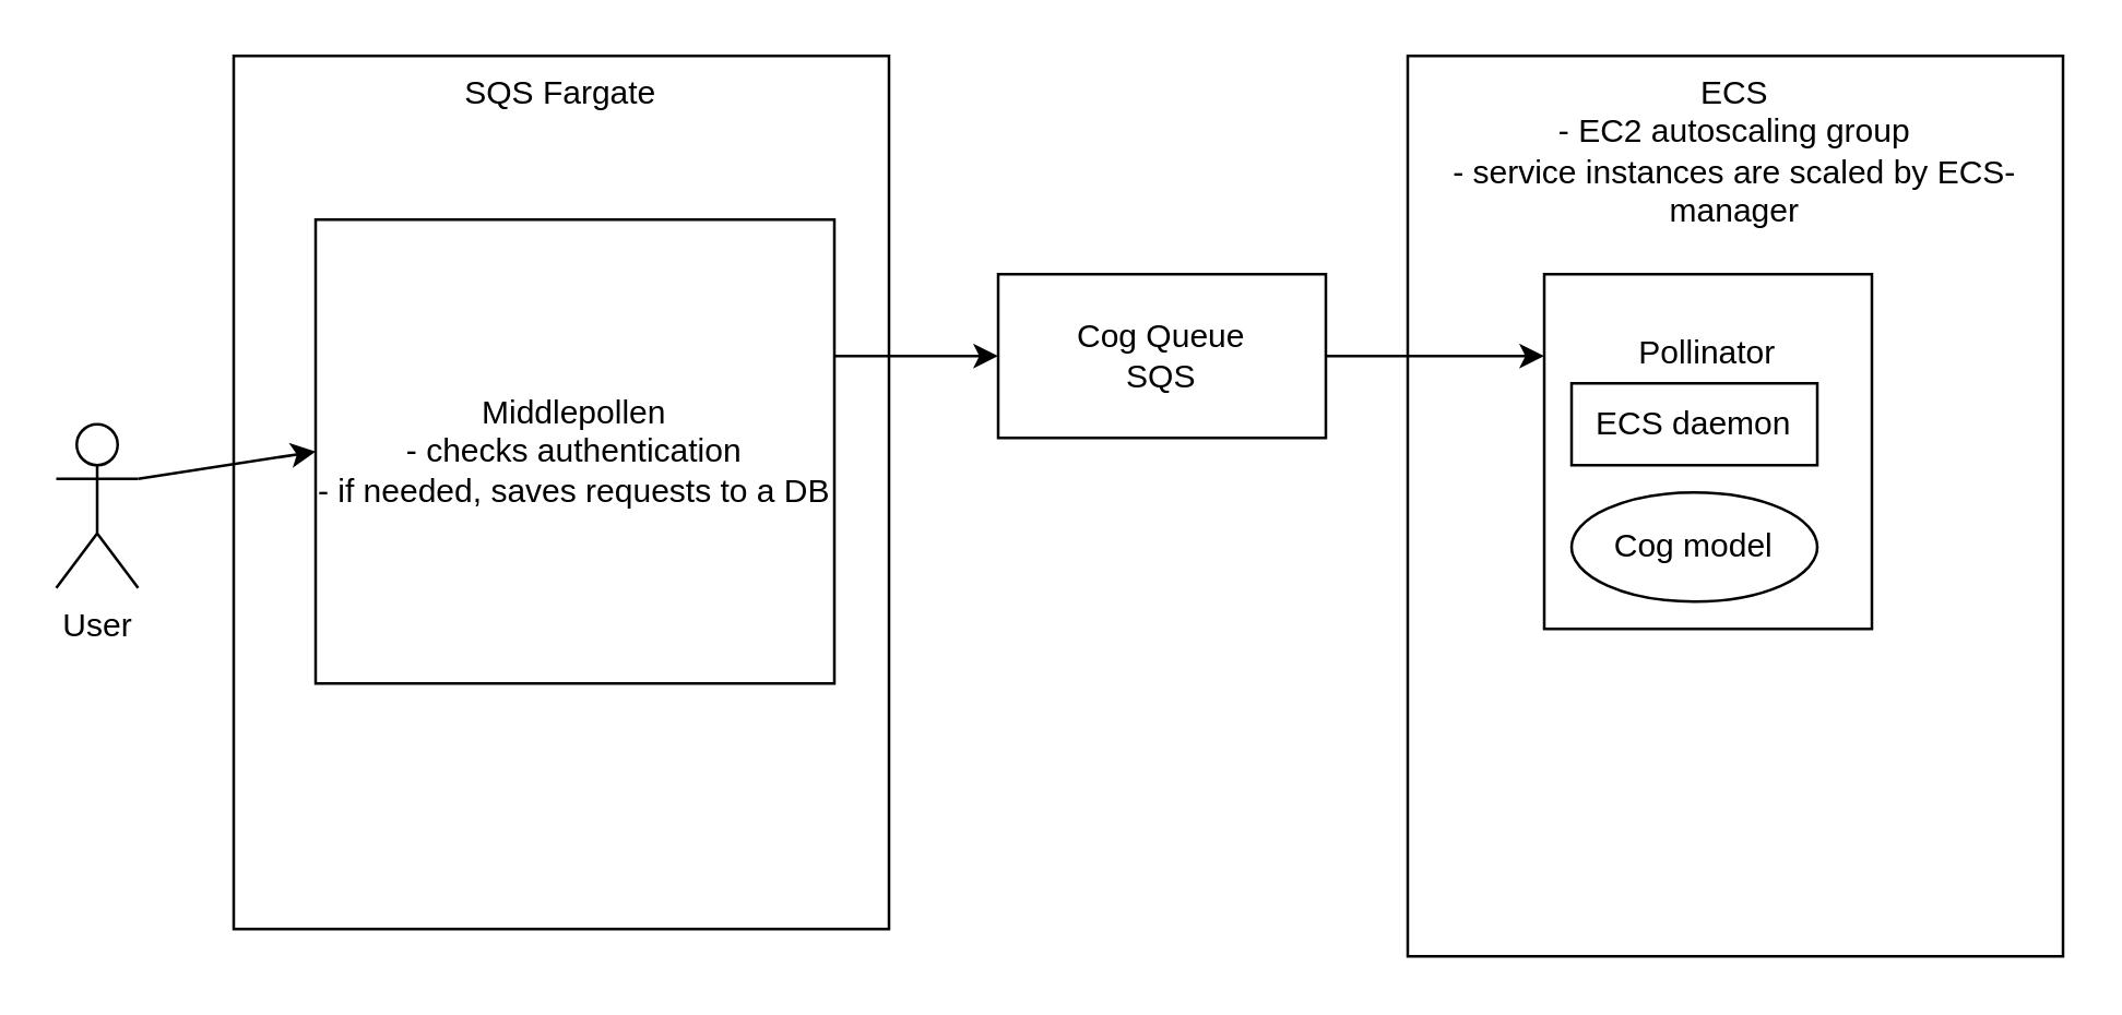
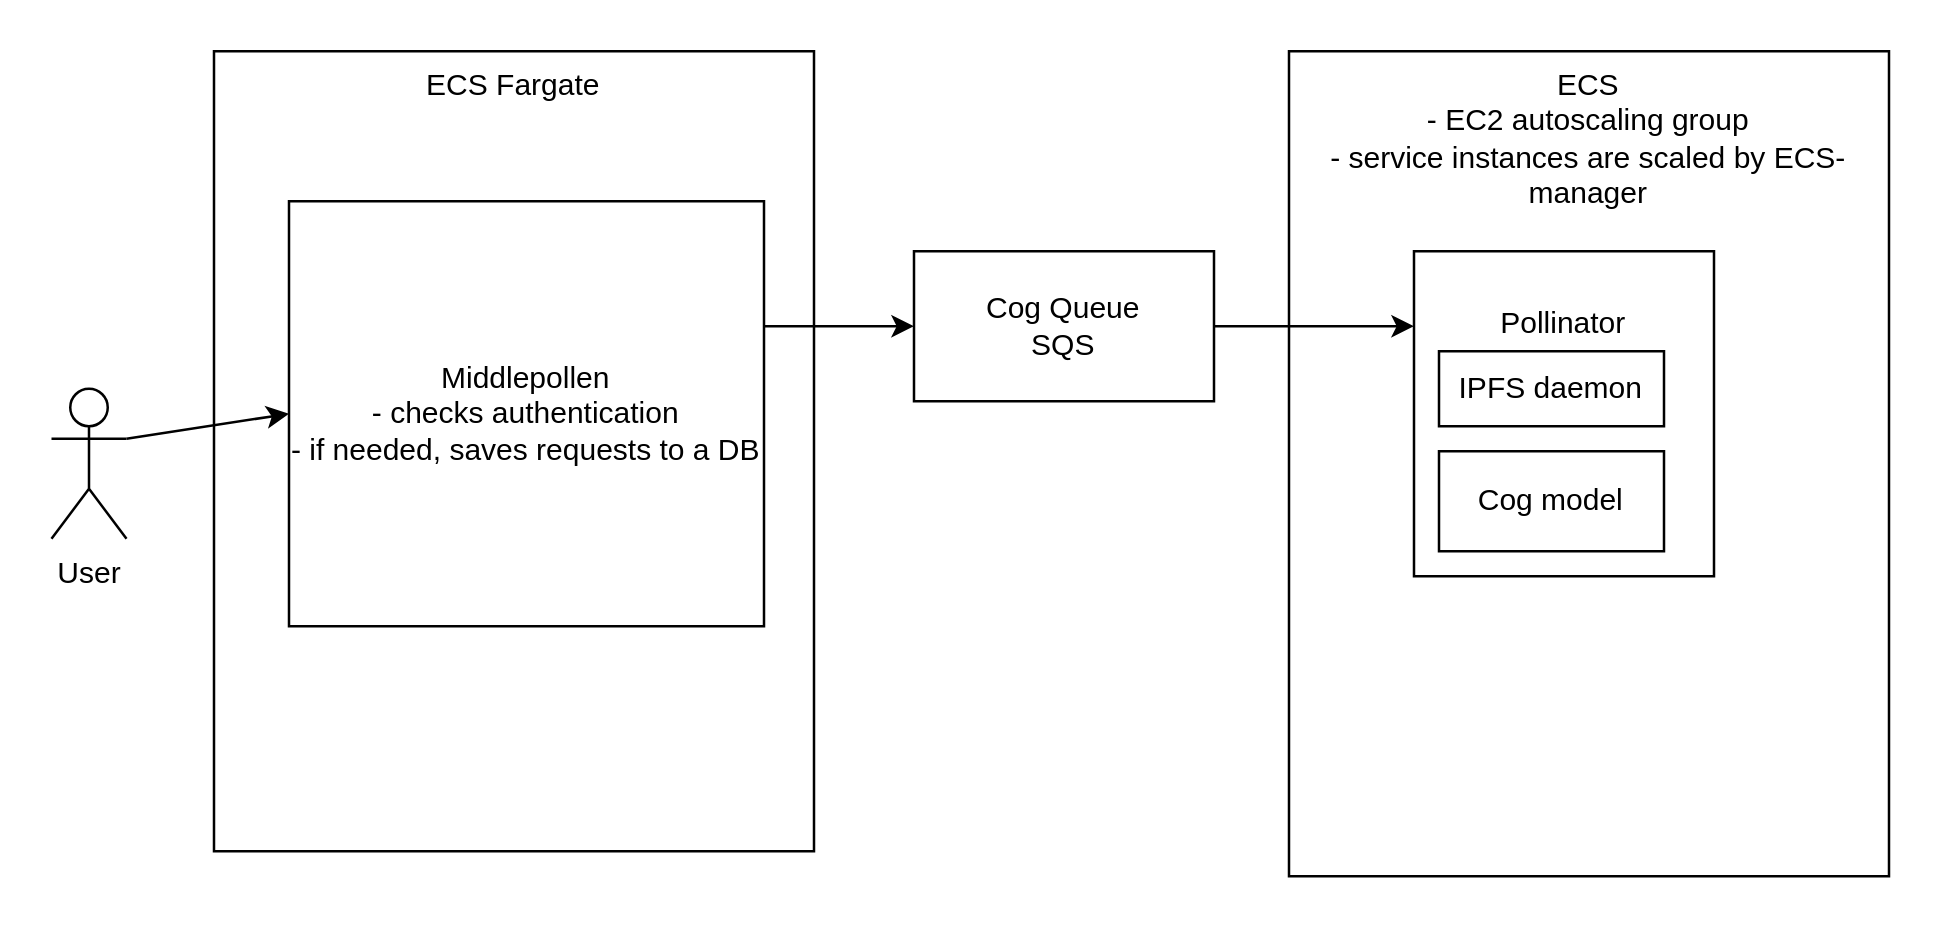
- <mxCell id="2" value="SQS Fargate&lt;br&gt;" style="rounded=0;whiteSpace=wrap;html=1;verticalAlign=top;" parent="1" vertex="1"><mxGeometry y="20" width="240" height="320" as="geometry" x="85" /></mxCell>
+ <mxCell id="2" value="ECS Fargate&lt;br&gt;" style="rounded=0;whiteSpace=wrap;html=1;verticalAlign=top;" parent="1" vertex="1"><mxGeometry y="20" width="240" height="320" as="geometry" x="85" /></mxCell>
- <mxCell id="12" value="ECS daemon" style="rounded=0;whiteSpace=wrap;html=1;" parent="1" vertex="1"><mxGeometry x="575" y="140" width="90" height="30" as="geometry" /></mxCell>
+ <mxCell id="12" value="IPFS daemon" style="rounded=0;whiteSpace=wrap;html=1;" parent="1" vertex="1"><mxGeometry x="575" y="140" width="90" height="30" as="geometry" /></mxCell>
- <mxCell id="11" value="Cog model" style="ellipse;whiteSpace=wrap;html=1;" parent="1" vertex="1"><mxGeometry x="575" y="180" width="90" height="40" as="geometry" /></mxCell>
+ <mxCell id="11" value="Cog model" style="rounded=0;whiteSpace=wrap;html=1;" parent="1" vertex="1"><mxGeometry x="575" y="180" width="90" height="40" as="geometry" /></mxCell>
